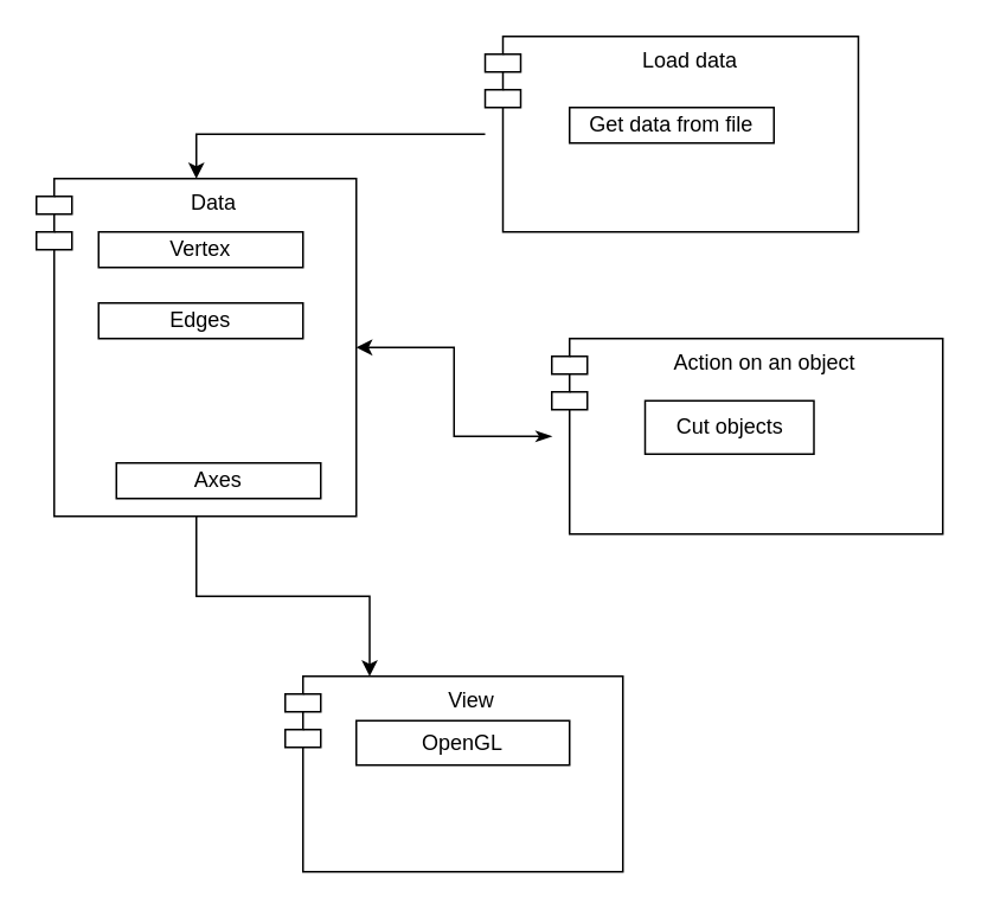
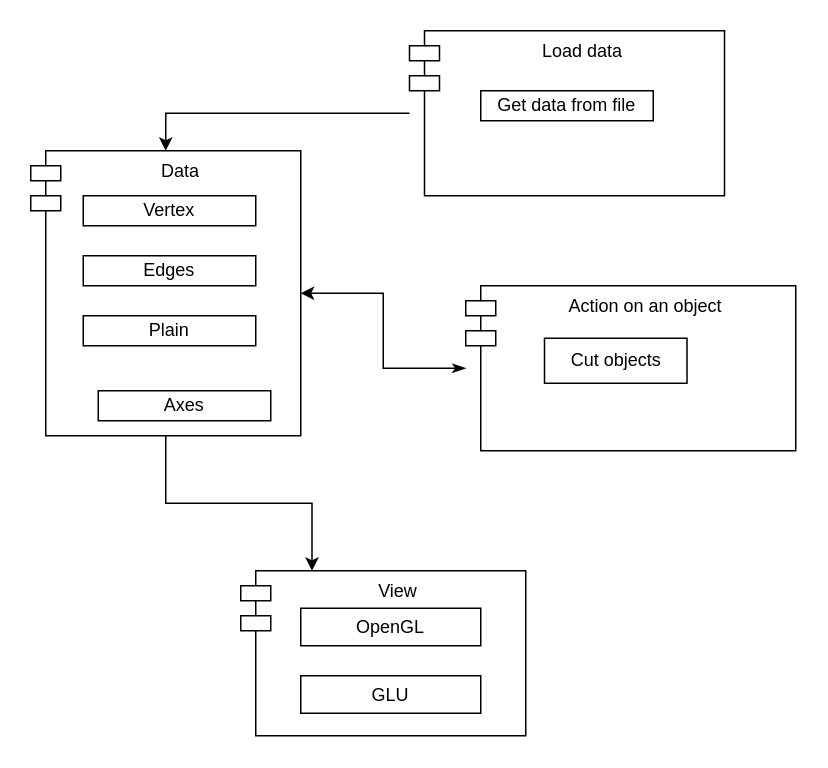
+ <mxCell id="6" value="Plain" style="html=1;whiteSpace=wrap;" parent="1" vertex="1"><mxGeometry x="55" y="210" width="115" height="20" as="geometry" /></mxCell>
+ <mxCell id="15" value="GLU" style="rounded=0;whiteSpace=wrap;html=1;" parent="1" vertex="1"><mxGeometry x="200" y="450" width="120" height="25" as="geometry" /></mxCell>
